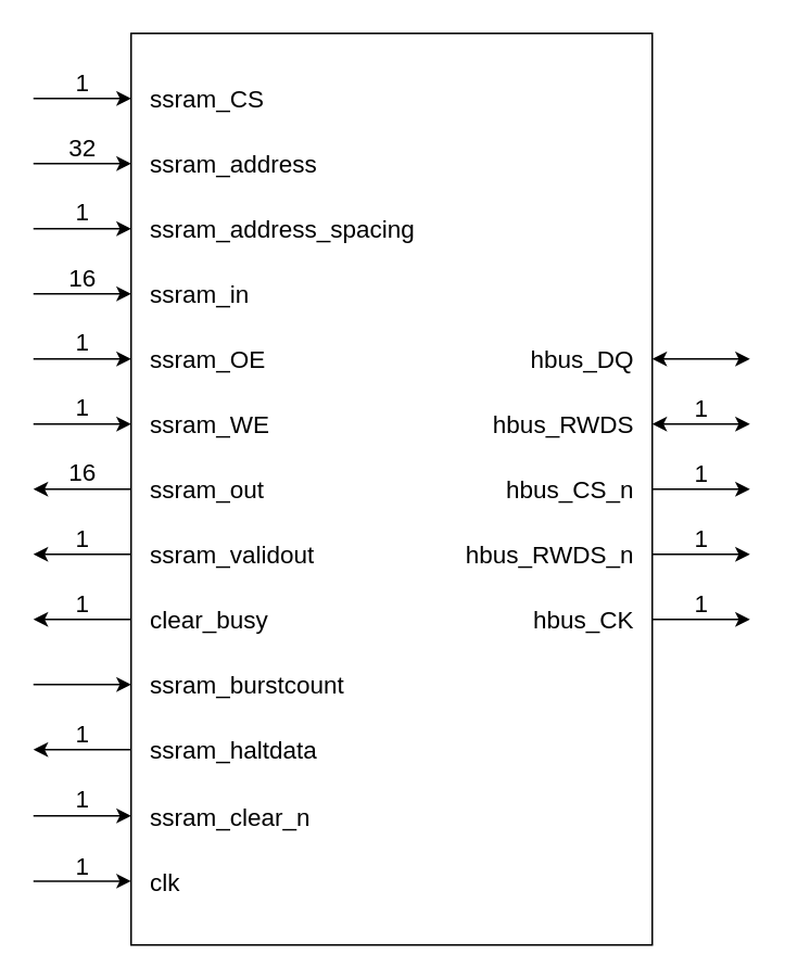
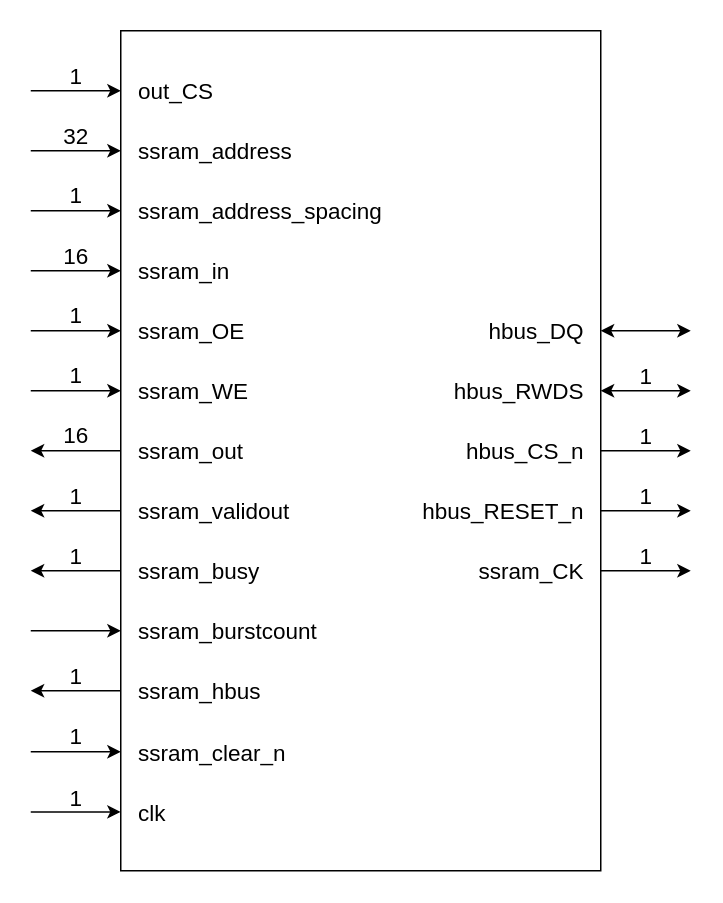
- <mxCell id="32" value="&lt;font style=&quot;font-size: 15px;&quot;&gt;ssram_&lt;/font&gt;&lt;font style=&quot;font-size: 15px;&quot;&gt;&lt;font style=&quot;font-size: 15px;&quot;&gt;CS&lt;/font&gt;&lt;/font&gt;" style="text;html=1;align=left;verticalAlign=middle;resizable=0;points=[];autosize=1;strokeColor=none;fillColor=none;" parent="1" vertex="1"><mxGeometry x="90" y="45" width="90" height="30" as="geometry" /></mxCell>
+ <mxCell id="32" value="&lt;font style=&quot;font-size: 15px;&quot;&gt;out_&lt;/font&gt;&lt;font style=&quot;font-size: 15px;&quot;&gt;&lt;font style=&quot;font-size: 15px;&quot;&gt;CS&lt;/font&gt;&lt;/font&gt;" style="text;html=1;align=left;verticalAlign=middle;resizable=0;points=[];autosize=1;strokeColor=none;fillColor=none;" parent="1" vertex="1"><mxGeometry x="90" y="45" width="90" height="30" as="geometry" /></mxCell>
- <mxCell id="6" value="&lt;div&gt;hbus_RWDS_n&lt;/div&gt;" style="text;html=1;align=right;verticalAlign=middle;resizable=0;points=[];autosize=1;strokeColor=none;fillColor=none;fontSize=15;" parent="1" vertex="1"><mxGeometry x="260" y="325" width="130" height="30" as="geometry" /></mxCell>
+ <mxCell id="6" value="&lt;div&gt;hbus_RESET_n&lt;/div&gt;" style="text;html=1;align=right;verticalAlign=middle;resizable=0;points=[];autosize=1;strokeColor=none;fillColor=none;fontSize=15;" parent="1" vertex="1"><mxGeometry x="260" y="325" width="130" height="30" as="geometry" /></mxCell>
- <mxCell id="31" value="&lt;font style=&quot;font-size: 15px;&quot;&gt;clear_&lt;/font&gt;&lt;font style=&quot;font-size: 15px;&quot;&gt;busy&lt;/font&gt;" style="text;html=1;align=left;verticalAlign=middle;resizable=0;points=[];autosize=1;strokeColor=none;fillColor=none;" parent="1" vertex="1"><mxGeometry x="90" y="365" width="100" height="30" as="geometry" /></mxCell>
+ <mxCell id="31" value="&lt;font style=&quot;font-size: 15px;&quot;&gt;ssram_&lt;/font&gt;&lt;font style=&quot;font-size: 15px;&quot;&gt;busy&lt;/font&gt;" style="text;html=1;align=left;verticalAlign=middle;resizable=0;points=[];autosize=1;strokeColor=none;fillColor=none;" parent="1" vertex="1"><mxGeometry x="90" y="365" width="100" height="30" as="geometry" /></mxCell>
- <mxCell id="5" value="hbus_CK" style="text;html=1;align=right;verticalAlign=middle;resizable=0;points=[];autosize=1;strokeColor=none;fillColor=none;fontSize=15;" parent="1" vertex="1"><mxGeometry x="300" y="365" width="90" height="30" as="geometry" /></mxCell>
+ <mxCell id="5" value="ssram_CK" style="text;html=1;align=right;verticalAlign=middle;resizable=0;points=[];autosize=1;strokeColor=none;fillColor=none;fontSize=15;" parent="1" vertex="1"><mxGeometry x="300" y="365" width="90" height="30" as="geometry" /></mxCell>
- <mxCell id="53" value="&lt;font style=&quot;font-size: 15px;&quot;&gt;ssram_haltdata&lt;/font&gt;" style="text;html=1;align=left;verticalAlign=middle;resizable=0;points=[];autosize=1;strokeColor=none;fillColor=none;" parent="1" vertex="1"><mxGeometry x="90" y="445" width="130" height="30" as="geometry" /></mxCell>
+ <mxCell id="53" value="&lt;font style=&quot;font-size: 15px;&quot;&gt;ssram_hbus&lt;/font&gt;" style="text;html=1;align=left;verticalAlign=middle;resizable=0;points=[];autosize=1;strokeColor=none;fillColor=none;" parent="1" vertex="1"><mxGeometry x="90" y="445" width="130" height="30" as="geometry" /></mxCell>
